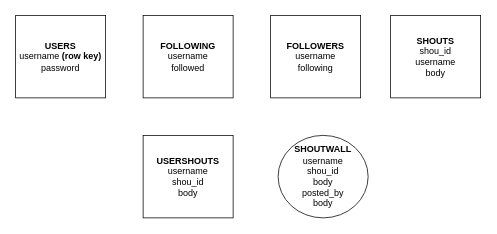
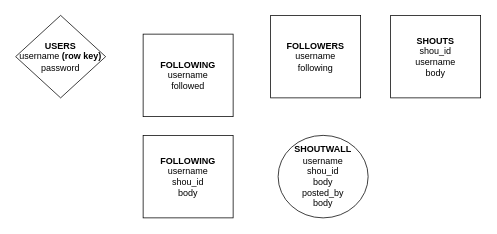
- <mxCell id="2" value="&lt;b&gt;USERS&lt;br&gt;&lt;/b&gt;username &lt;b&gt;(row key)&lt;/b&gt;&lt;br&gt;password" style="rounded=0;whiteSpace=wrap;html=1;" vertex="1" parent="1"><mxGeometry x="20" y="20" width="120" height="110" as="geometry" /></mxCell>
+ <mxCell id="2" value="&lt;b&gt;USERS&lt;br&gt;&lt;/b&gt;username &lt;b&gt;(row key)&lt;/b&gt;&lt;br&gt;password" style="rhombus;whiteSpace=wrap;html=1;" vertex="1" parent="1"><mxGeometry x="20" y="20" width="120" height="110" as="geometry" /></mxCell>
- <mxCell id="3" value="&lt;b&gt;FOLLOWING&lt;/b&gt;&lt;br&gt;username&lt;br&gt;followed" style="rounded=0;whiteSpace=wrap;html=1;" vertex="1" parent="1"><mxGeometry x="190" y="20" width="120" height="110" as="geometry" /></mxCell>
+ <mxCell id="3" value="&lt;b&gt;FOLLOWING&lt;/b&gt;&lt;br&gt;username&lt;br&gt;followed" style="rounded=0;whiteSpace=wrap;html=1;" vertex="1" parent="1"><mxGeometry x="190" y="45" width="120" height="110" as="geometry" /></mxCell>
- <mxCell id="6" value="&lt;b&gt;USERSHOUTS&lt;/b&gt;&lt;br&gt;username&lt;br&gt;shou_id&lt;br&gt;body" style="rounded=0;whiteSpace=wrap;html=1;" vertex="1" parent="1"><mxGeometry x="190" y="180" width="120" height="110" as="geometry" /></mxCell>
+ <mxCell id="6" value="&lt;b&gt;FOLLOWING&lt;/b&gt;&lt;br&gt;username&lt;br&gt;shou_id&lt;br&gt;body" style="rounded=0;whiteSpace=wrap;html=1;" vertex="1" parent="1"><mxGeometry x="190" y="180" width="120" height="110" as="geometry" /></mxCell>
